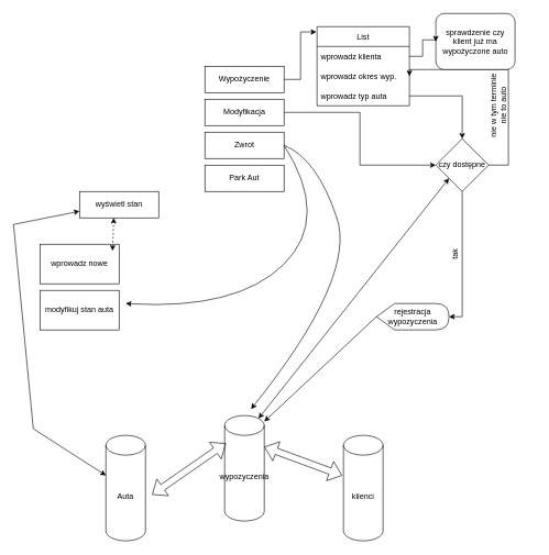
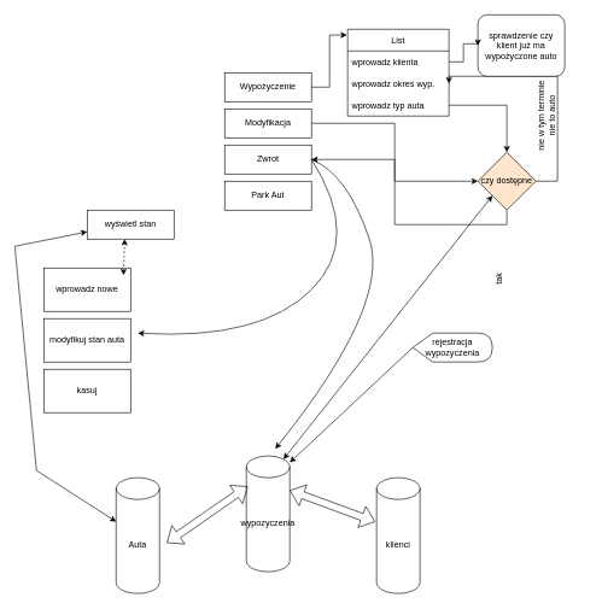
- <mxCell id="23" value="czy dostępne" style="rhombus;whiteSpace=wrap;html=1;" vertex="1" parent="1"><mxGeometry x="660" y="210" width="80" height="80" as="geometry" /></mxCell>
+ <mxCell id="23" value="czy dostępne" style="rhombus;whiteSpace=wrap;html=1;fillColor=#ffe6cc;" vertex="1" parent="1"><mxGeometry x="660" y="210" width="80" height="80" as="geometry" /></mxCell>
- <mxCell id="22" style="edgeStyle=orthogonalEdgeStyle;rounded=0;orthogonalLoop=1;jettySize=auto;html=1;exitX=0.5;exitY=1;exitDx=0;exitDy=0;entryX=1;entryY=0.5;entryDx=0;entryDy=0;entryPerimeter=0;" edge="1" parent="1" source="23" target="28"><mxGeometry relative="1" as="geometry" /></mxCell>
+ <mxCell id="22" style="edgeStyle=orthogonalEdgeStyle;rounded=0;orthogonalLoop=1;jettySize=auto;html=1;exitX=0.5;exitY=1;exitDx=0;exitDy=0;" edge="1" parent="1" source="23" target="6"><mxGeometry relative="1" as="geometry" /></mxCell>
+ <mxCell id="11" value="kasuj" style="rounded=0;whiteSpace=wrap;html=1;" vertex="1" parent="1"><mxGeometry x="60" y="510" width="120" height="60" as="geometry" /></mxCell>
